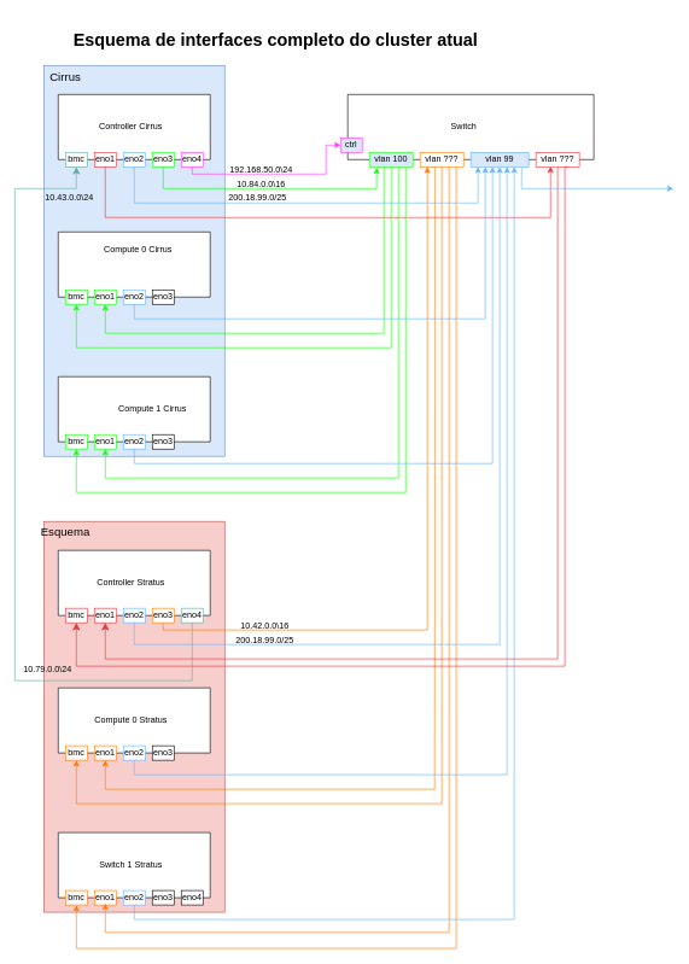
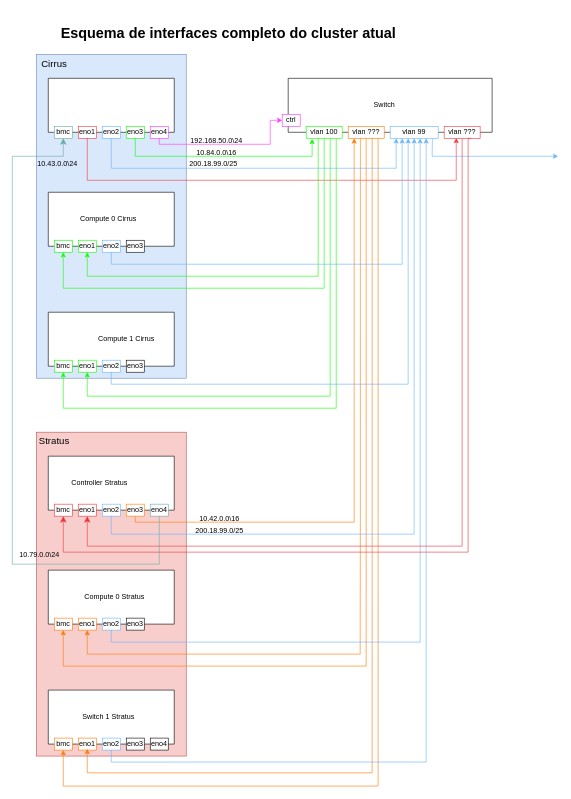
- <mxCell id="5" value="Controller Cirrus" style="text;html=1;align=center;verticalAlign=middle;resizable=0;points=[];autosize=1;strokeColor=none;fillColor=none;" vertex="1" parent="1"><mxGeometry x="125" y="160" width="110" height="30" as="geometry" /></mxCell>
- <mxCell id="27" value="ctrl" style="whiteSpace=wrap;html=1;strokeColor=#FF33FF;fillColor=#dae8fc;" vertex="1" parent="1"><mxGeometry x="470" y="190" width="30" height="20" as="geometry" /></mxCell>
+ <mxCell id="27" value="ctrl" style="whiteSpace=wrap;html=1;strokeColor=#FF33FF;" vertex="1" parent="1"><mxGeometry x="470" y="190" width="30" height="20" as="geometry" /></mxCell>
- <mxCell id="31" value="&lt;div&gt;vlan 100&lt;br&gt;&lt;/div&gt;" style="whiteSpace=wrap;html=1;strokeColor=#11FF00;fillColor=#dae8fc;" vertex="1" parent="1"><mxGeometry x="510" y="210" width="60" height="20" as="geometry" /></mxCell>
+ <mxCell id="31" value="&lt;div&gt;vlan 100&lt;br&gt;&lt;/div&gt;" style="whiteSpace=wrap;html=1;strokeColor=#11FF00;" vertex="1" parent="1"><mxGeometry x="510" y="210" width="60" height="20" as="geometry" /></mxCell>
- <mxCell id="32" value="&lt;div&gt;vlan 99&lt;br&gt;&lt;/div&gt;" style="whiteSpace=wrap;html=1;strokeColor=#66B2FF;fillColor=#dae8fc;" vertex="1" parent="1"><mxGeometry x="650" y="210" width="80" height="20" as="geometry" /></mxCell>
+ <mxCell id="32" value="&lt;div&gt;vlan 99&lt;br&gt;&lt;/div&gt;" style="whiteSpace=wrap;html=1;strokeColor=#66B2FF;" vertex="1" parent="1"><mxGeometry x="650" y="210" width="80" height="20" as="geometry" /></mxCell>
- <mxCell id="14" value="Compute 0 Cirrus" style="text;html=1;align=center;verticalAlign=middle;resizable=0;points=[];autosize=1;strokeColor=none;fillColor=none;" vertex="1" parent="1"><mxGeometry x="130" y="330" width="120" height="30" as="geometry" /></mxCell>
+ <mxCell id="14" value="Compute 0 Cirrus" style="text;html=1;align=center;verticalAlign=middle;resizable=0;points=[];autosize=1;strokeColor=none;fillColor=none;" vertex="1" parent="1"><mxGeometry x="120" y="350" width="120" height="30" as="geometry" /></mxCell>
- <mxCell id="78" value="Esquema" style="text;html=1;align=center;verticalAlign=middle;whiteSpace=wrap;rounded=0;fontSize=16;" vertex="1" parent="1"><mxGeometry x="60" y="720" width="60" height="30" as="geometry" /></mxCell>
+ <mxCell id="78" value="Stratus" style="text;html=1;align=center;verticalAlign=middle;whiteSpace=wrap;rounded=0;fontSize=16;" vertex="1" parent="1"><mxGeometry x="60" y="720" width="60" height="30" as="geometry" /></mxCell>
- <mxCell id="44" value="Controller Stratus" style="text;html=1;align=center;verticalAlign=middle;resizable=0;points=[];autosize=1;strokeColor=none;fillColor=none;" vertex="1" parent="1"><mxGeometry x="120" y="790" width="120" height="30" as="geometry" /></mxCell>
+ <mxCell id="44" value="Controller Stratus" style="text;html=1;align=center;verticalAlign=middle;resizable=0;points=[];autosize=1;strokeColor=none;fillColor=none;" vertex="1" parent="1"><mxGeometry x="105" y="790" width="120" height="30" as="geometry" /></mxCell>
- <mxCell id="52" value="Compute 0 Stratus" style="text;html=1;align=center;verticalAlign=middle;resizable=0;points=[];autosize=1;strokeColor=none;fillColor=none;" vertex="1" parent="1"><mxGeometry x="120" y="980" width="120" height="30" as="geometry" /></mxCell>
+ <mxCell id="52" value="Compute 0 Stratus" style="text;html=1;align=center;verticalAlign=middle;resizable=0;points=[];autosize=1;strokeColor=none;fillColor=none;" vertex="1" parent="1"><mxGeometry x="130" y="980" width="120" height="30" as="geometry" /></mxCell>
